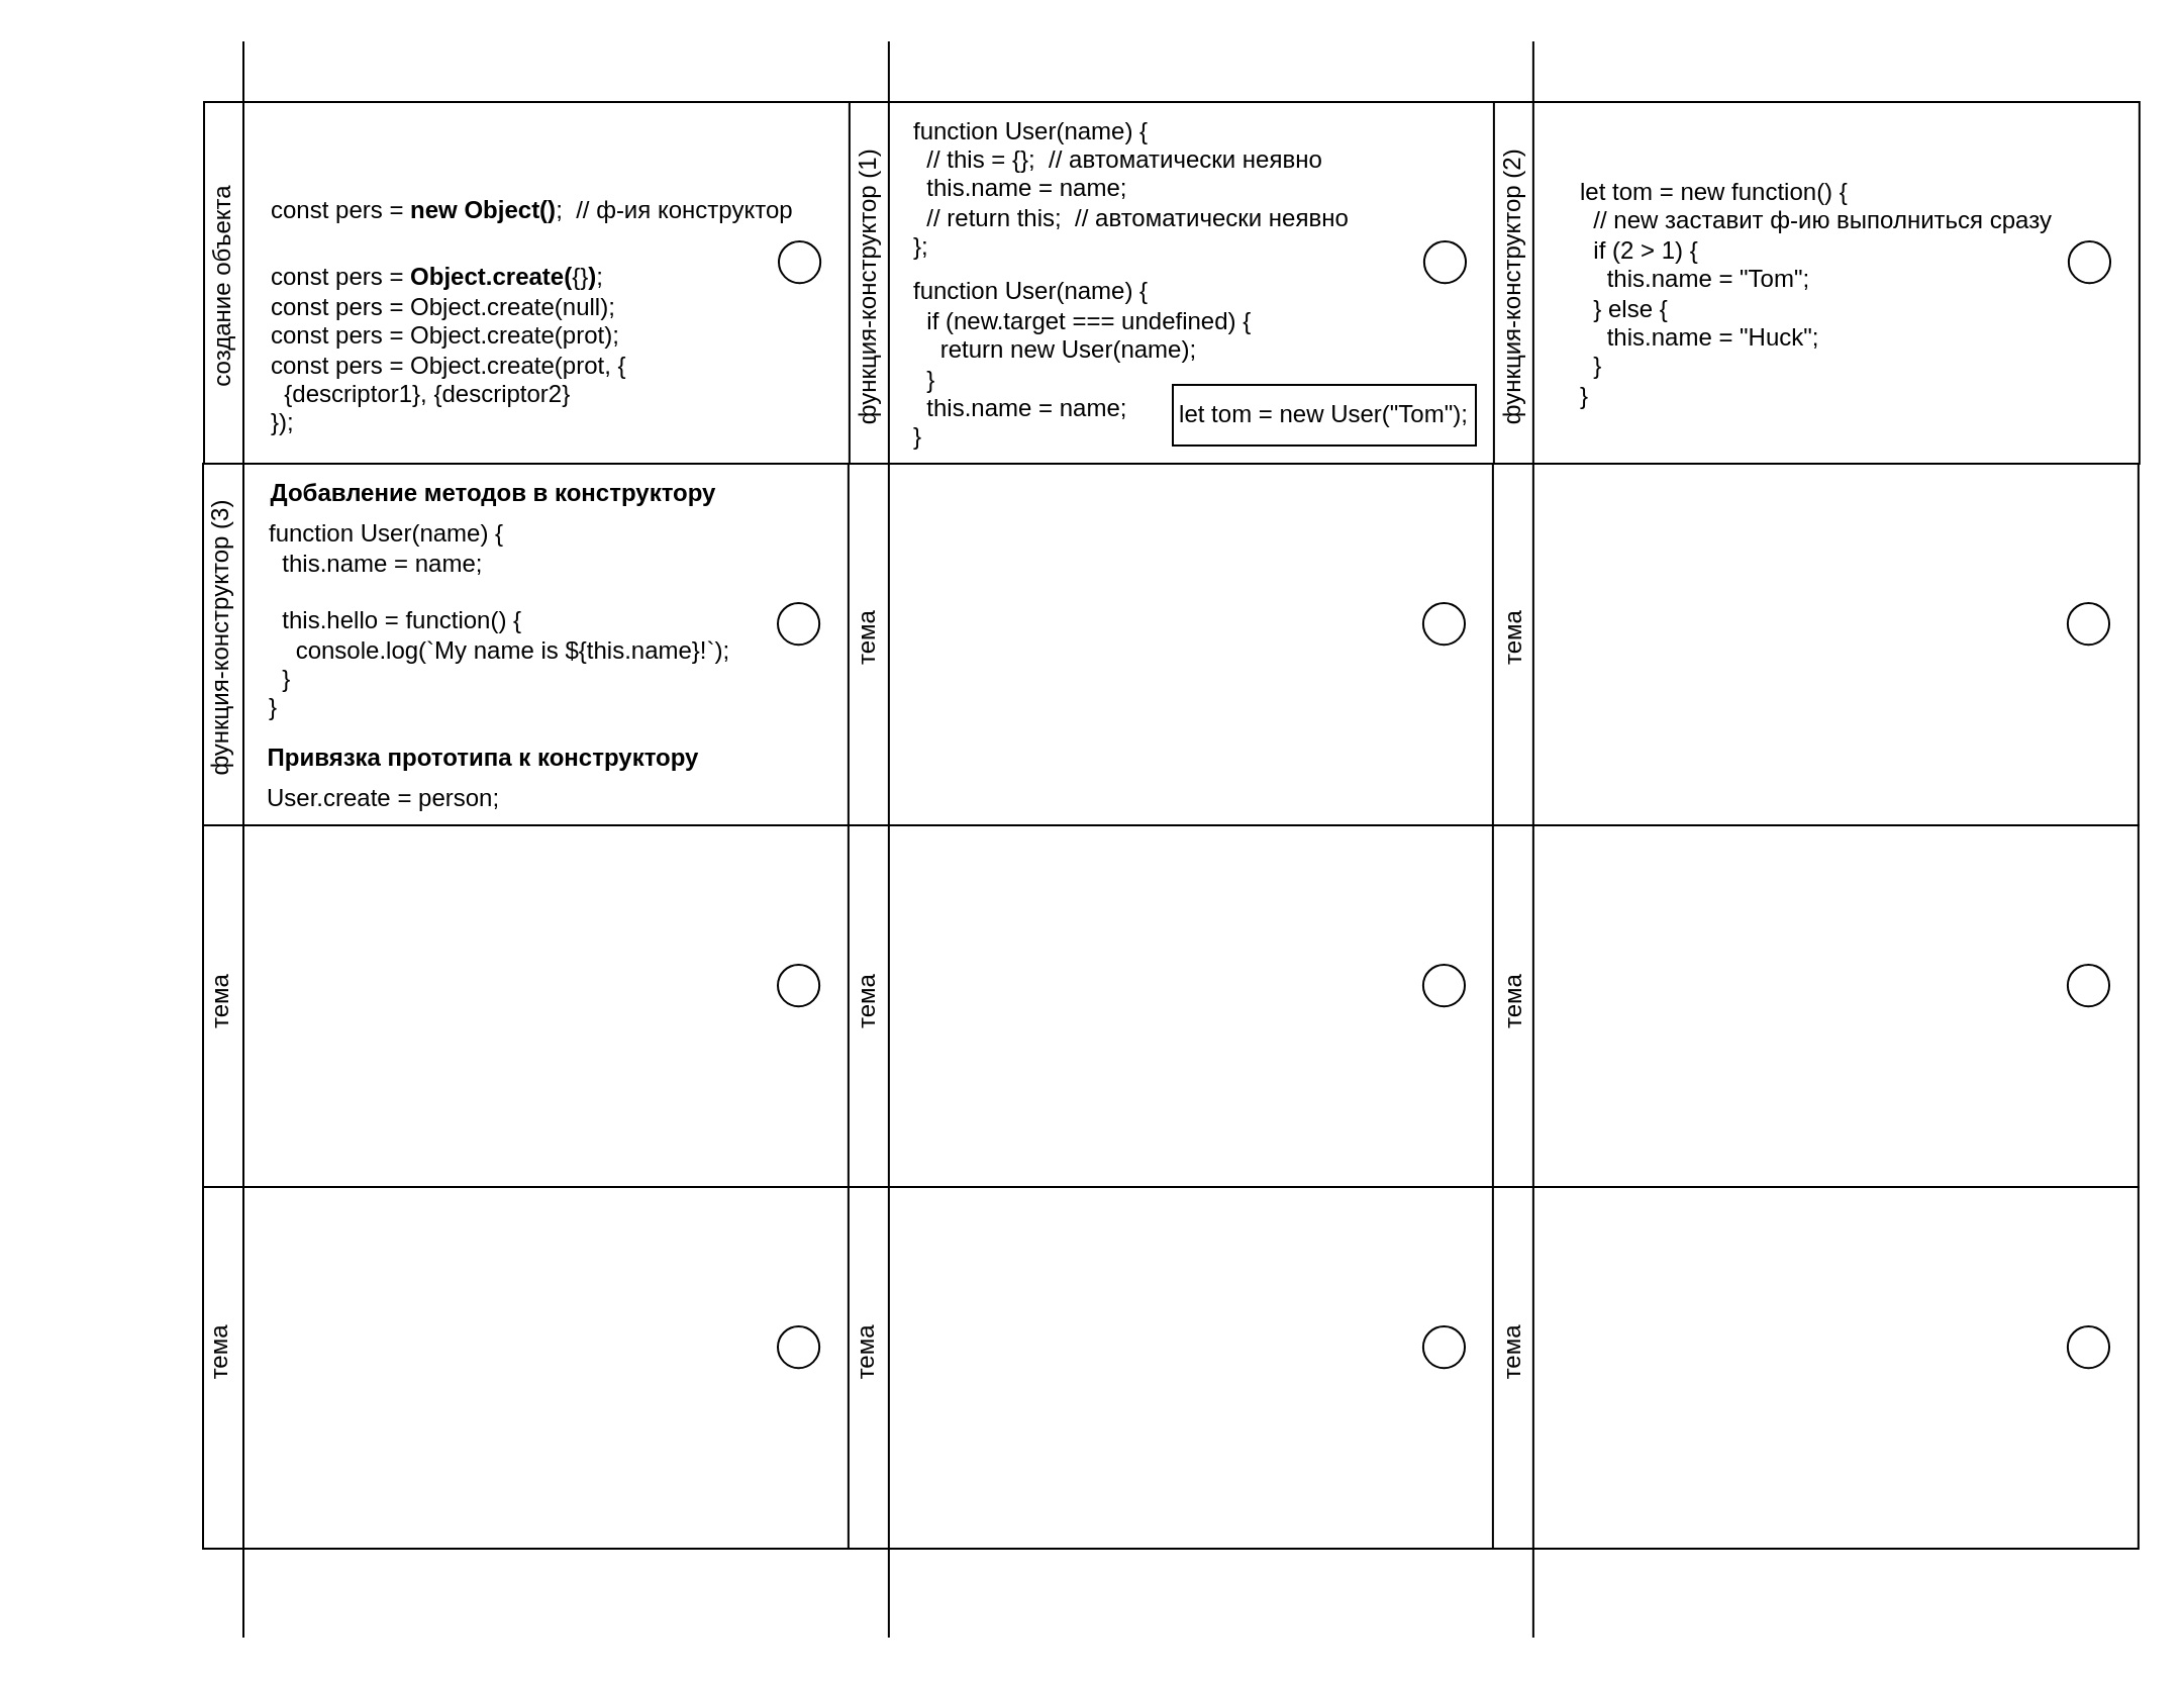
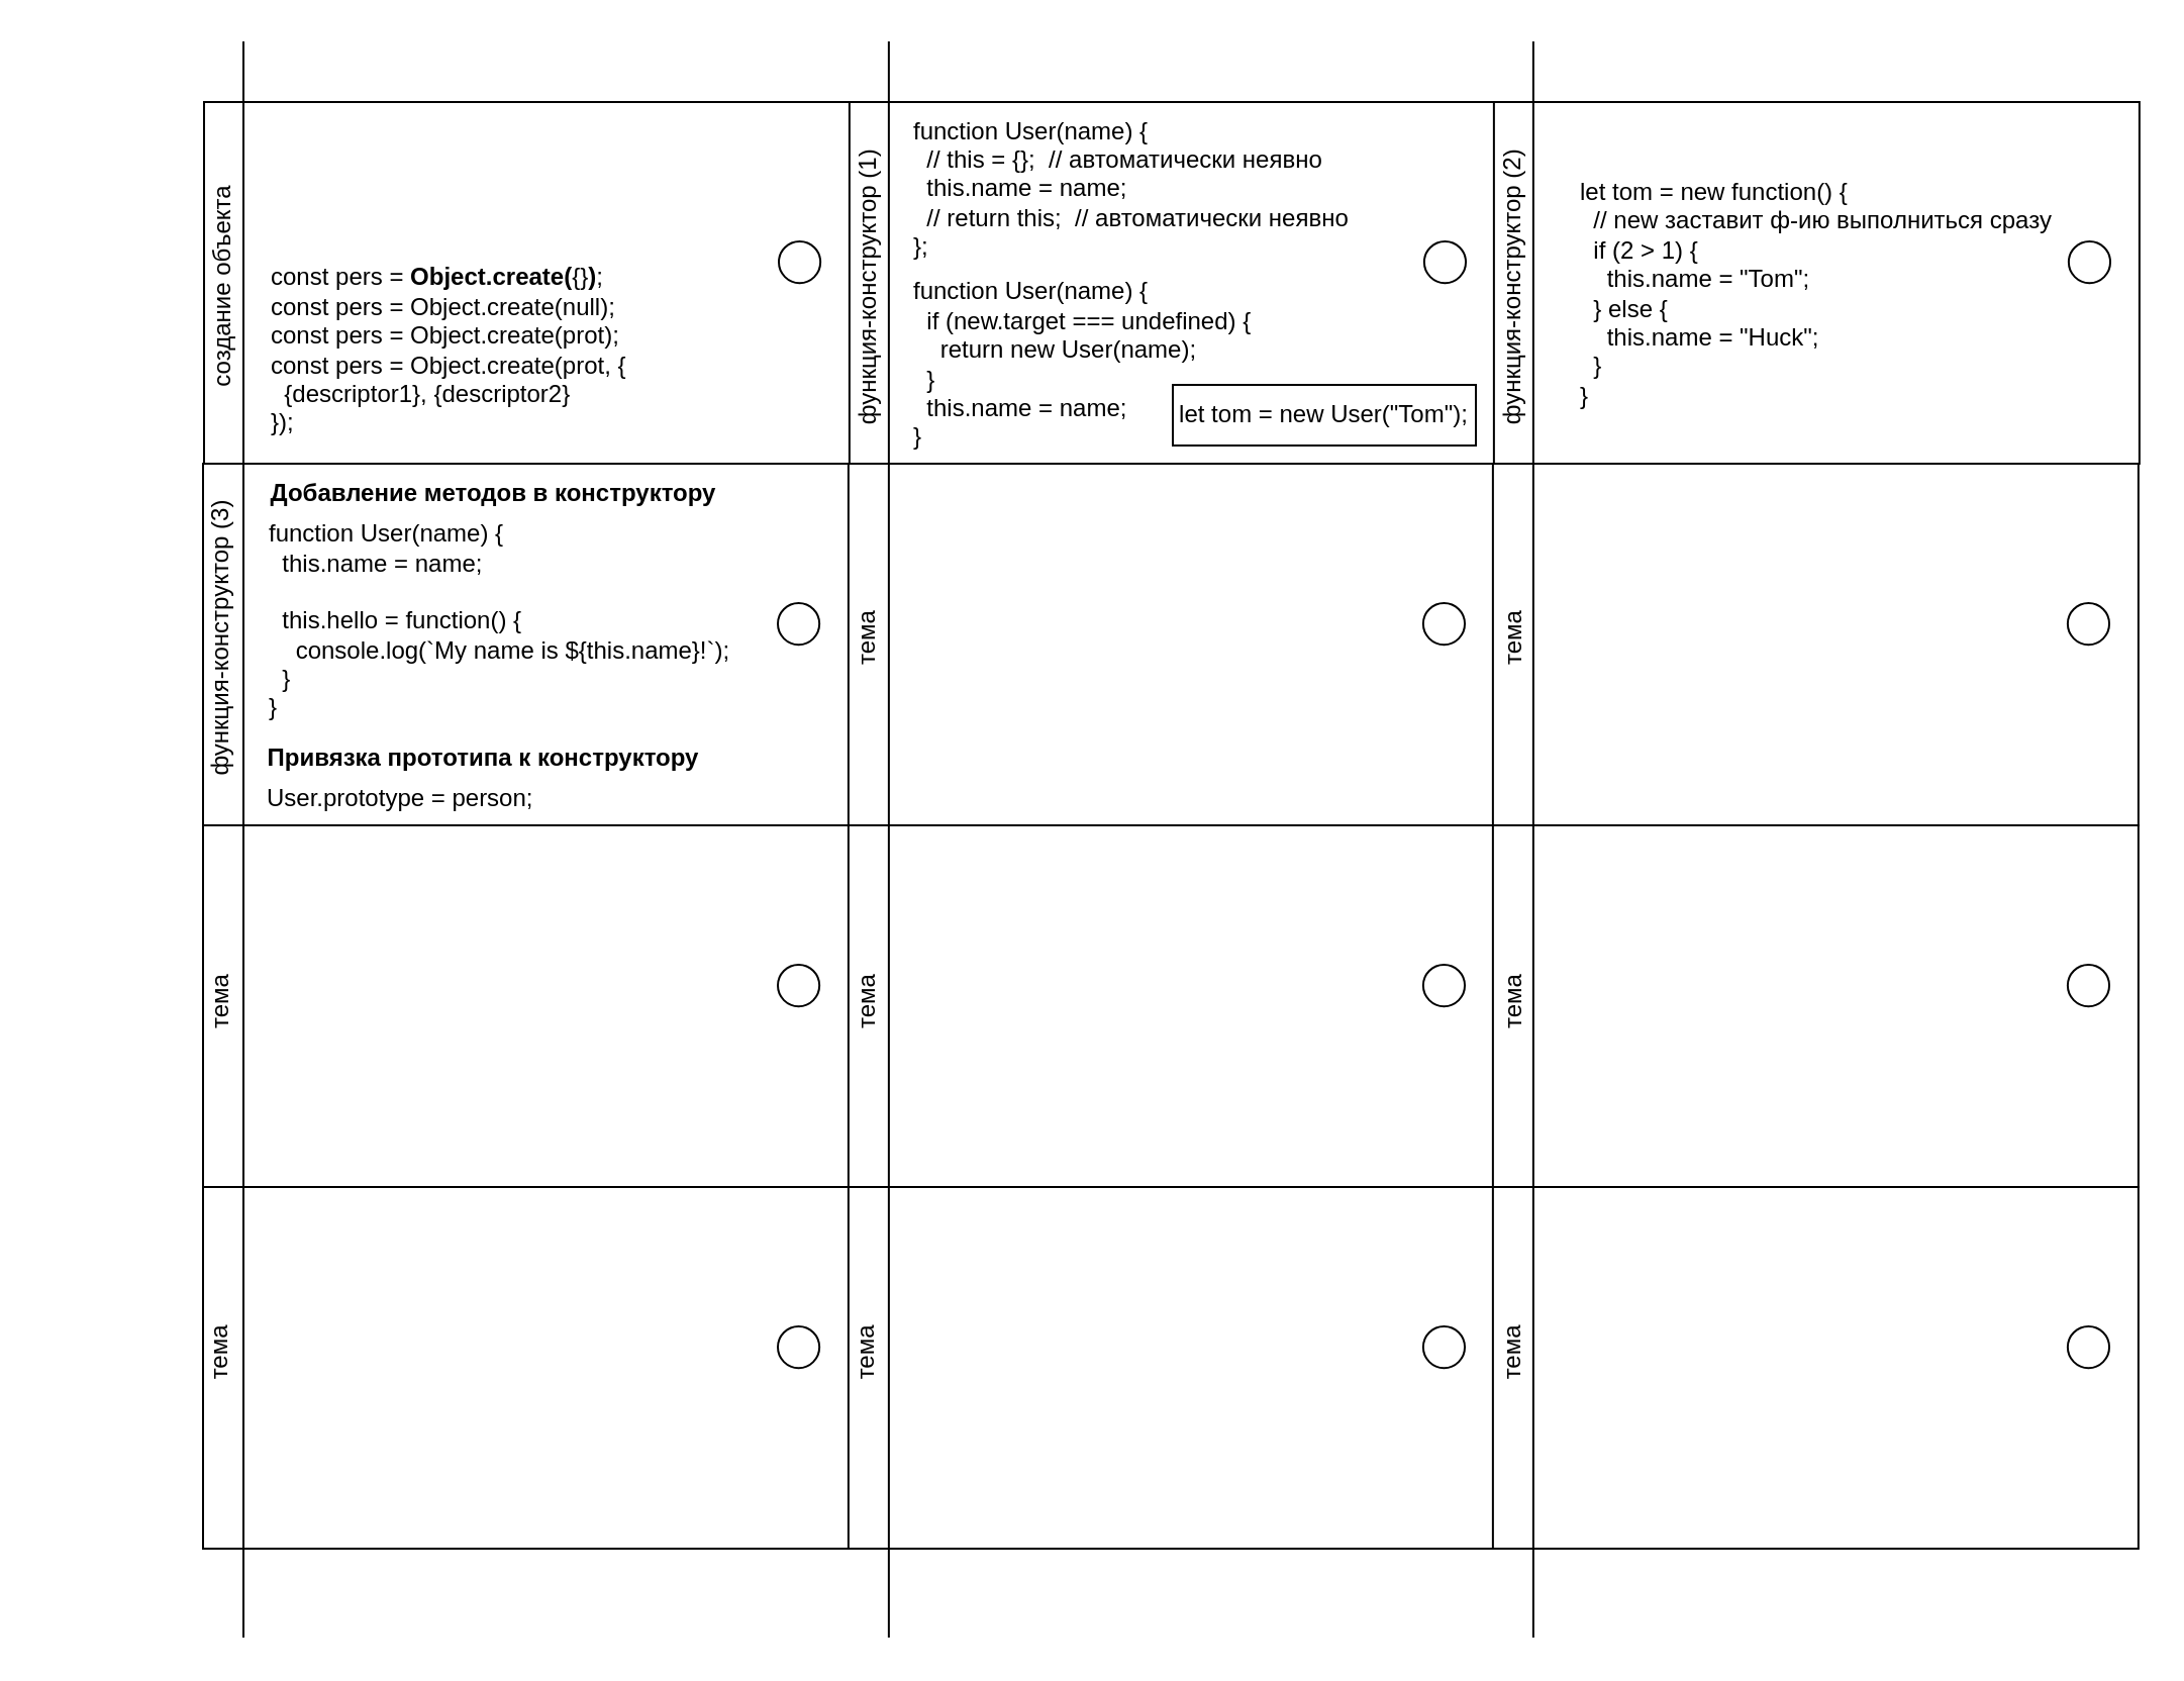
- <mxCell id="41" value="const pers = &lt;b&gt;new Object()&lt;/b&gt;;&amp;nbsp; // ф-ия конструктор" style="text;html=1;strokeColor=none;fillColor=none;align=left;verticalAlign=middle;whiteSpace=wrap;rounded=0;" vertex="1" parent="1"><mxGeometry x="132" y="89" width="278" height="30" as="geometry" /></mxCell>
- <mxCell id="49" value="User.create = person;" style="text;html=1;strokeColor=none;fillColor=none;align=left;verticalAlign=middle;whiteSpace=wrap;rounded=0;" vertex="1" parent="1"><mxGeometry x="130" y="380" width="220" height="30" as="geometry" /></mxCell>
+ <mxCell id="49" value="User.prototype = person;" style="text;html=1;strokeColor=none;fillColor=none;align=left;verticalAlign=middle;whiteSpace=wrap;rounded=0;" vertex="1" parent="1"><mxGeometry x="130" y="380" width="220" height="30" as="geometry" /></mxCell>
